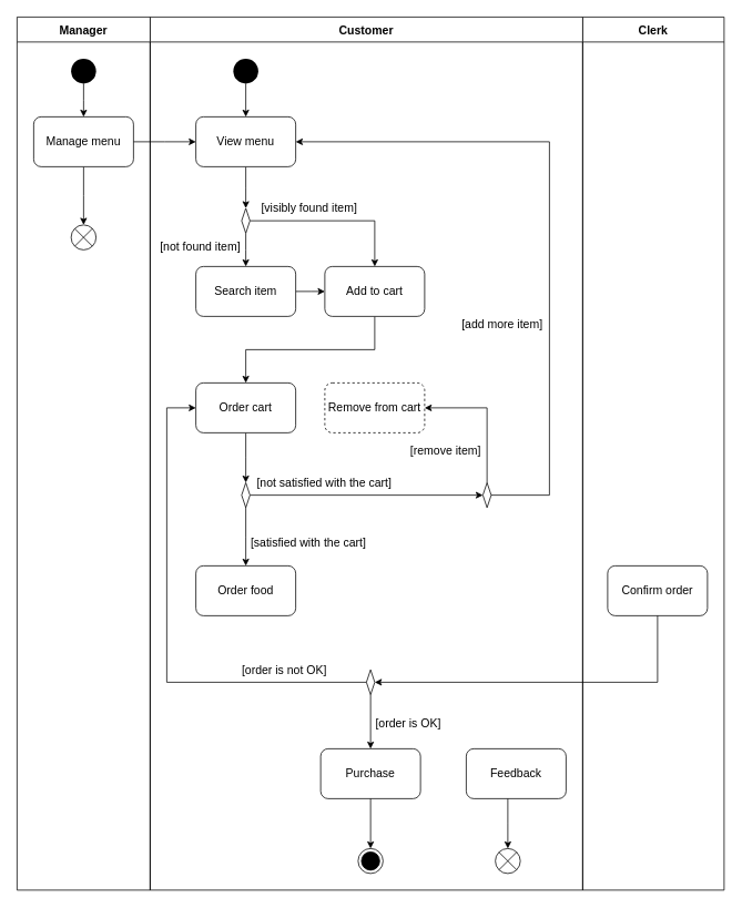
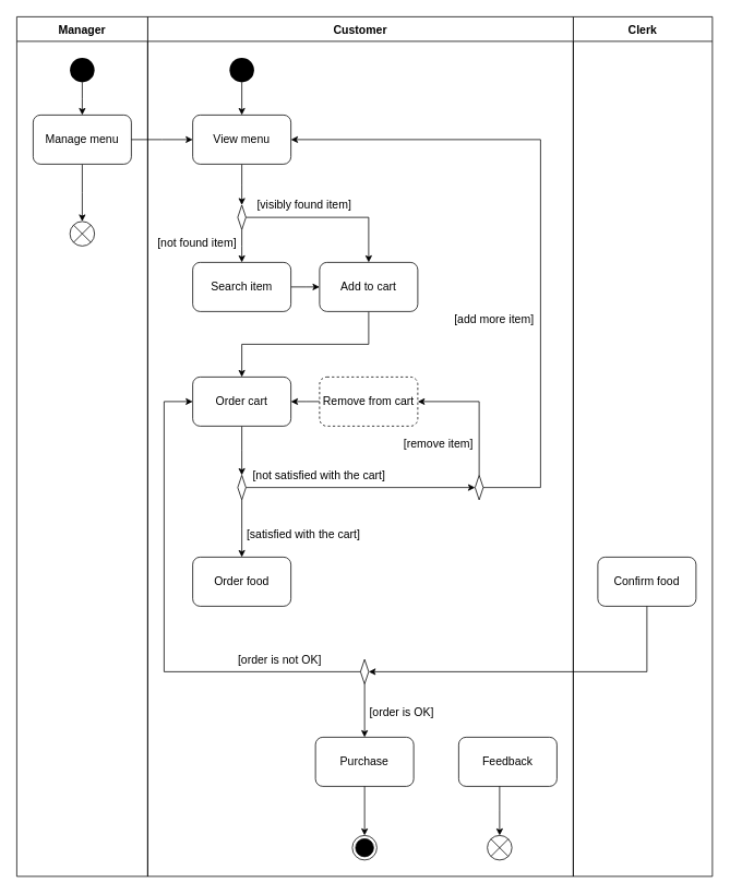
+ <mxCell id="33" style="edgeStyle=elbowEdgeStyle;rounded=0;orthogonalLoop=1;jettySize=auto;html=1;fontSize=14;endArrow=classic;endFill=1;" parent="1" source="6" target="36" edge="1"><mxGeometry relative="1" as="geometry" /></mxCell>
- <mxCell id="3" value="Confirm order" style="rounded=1;whiteSpace=wrap;html=1;fontSize=14;" parent="2" vertex="1"><mxGeometry x="30" y="660" width="120" height="60" as="geometry" /></mxCell>
+ <mxCell id="3" value="Confirm food" style="rounded=1;whiteSpace=wrap;html=1;fontSize=14;" parent="2" vertex="1"><mxGeometry x="30" y="660" width="120" height="60" as="geometry" /></mxCell>
